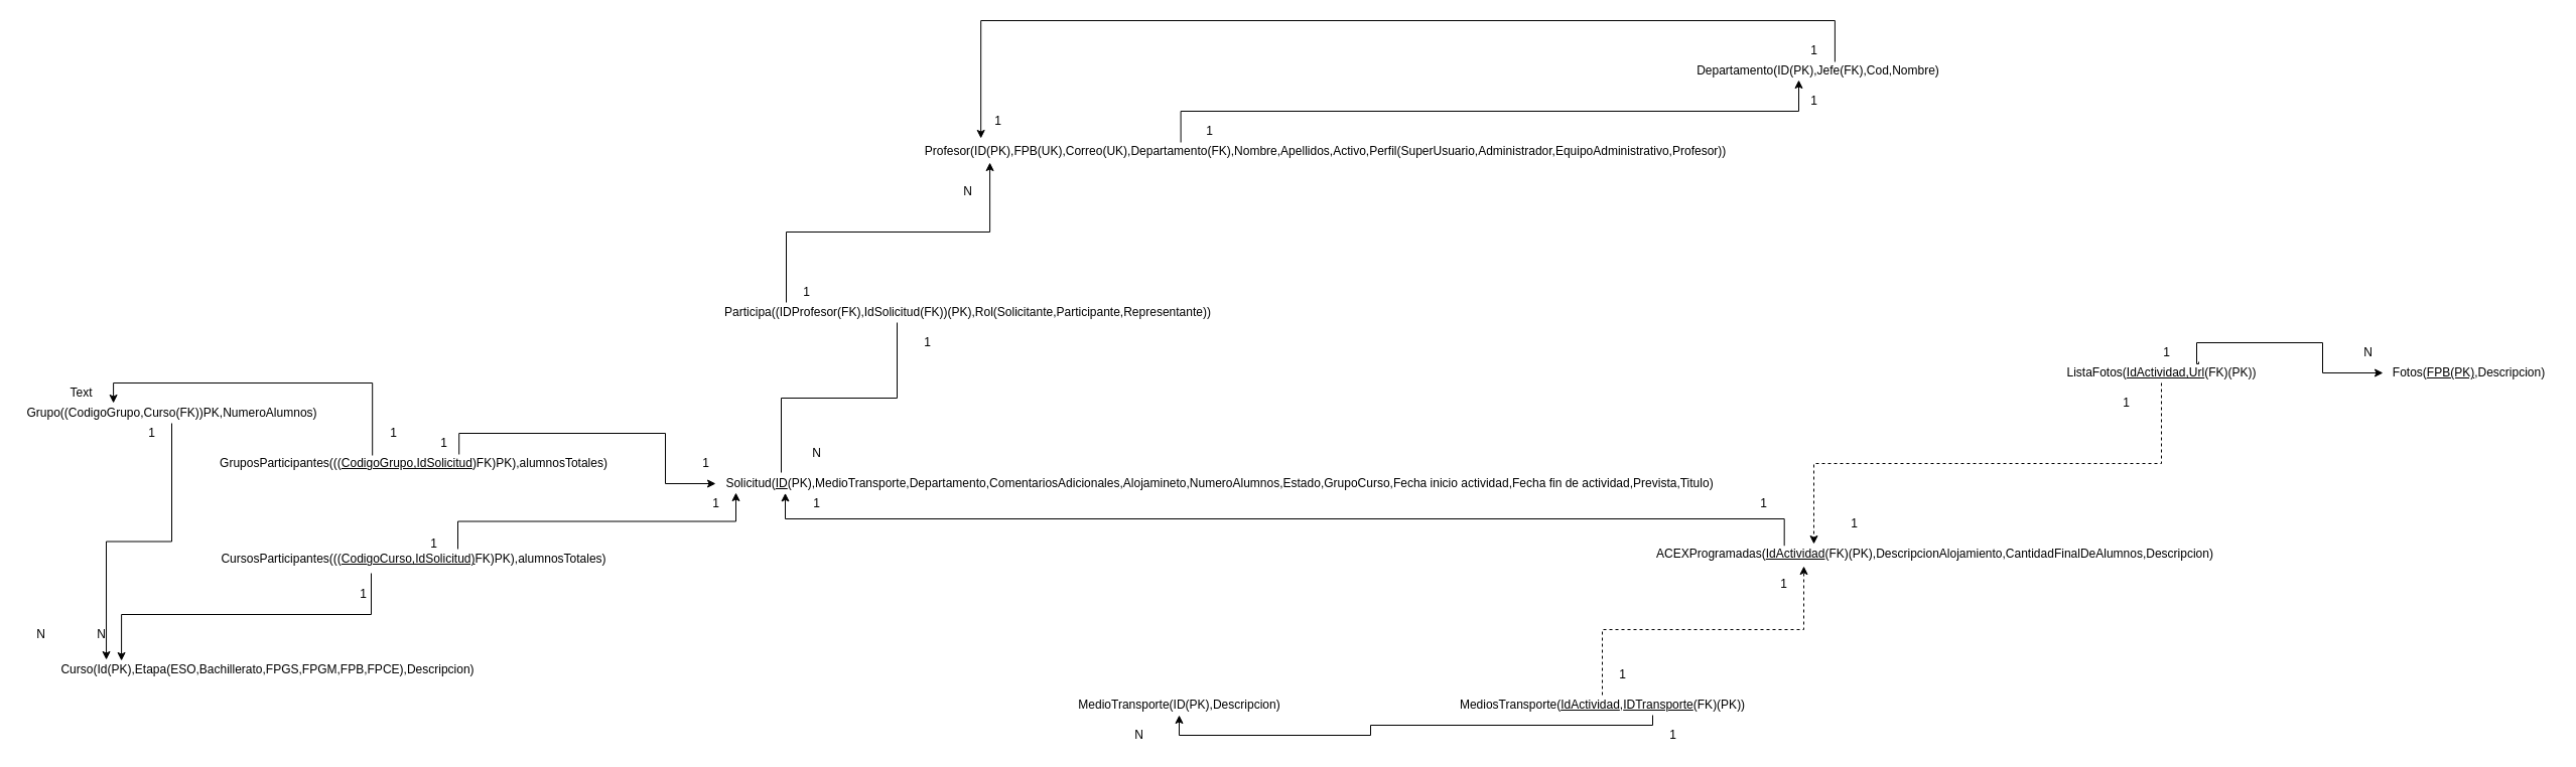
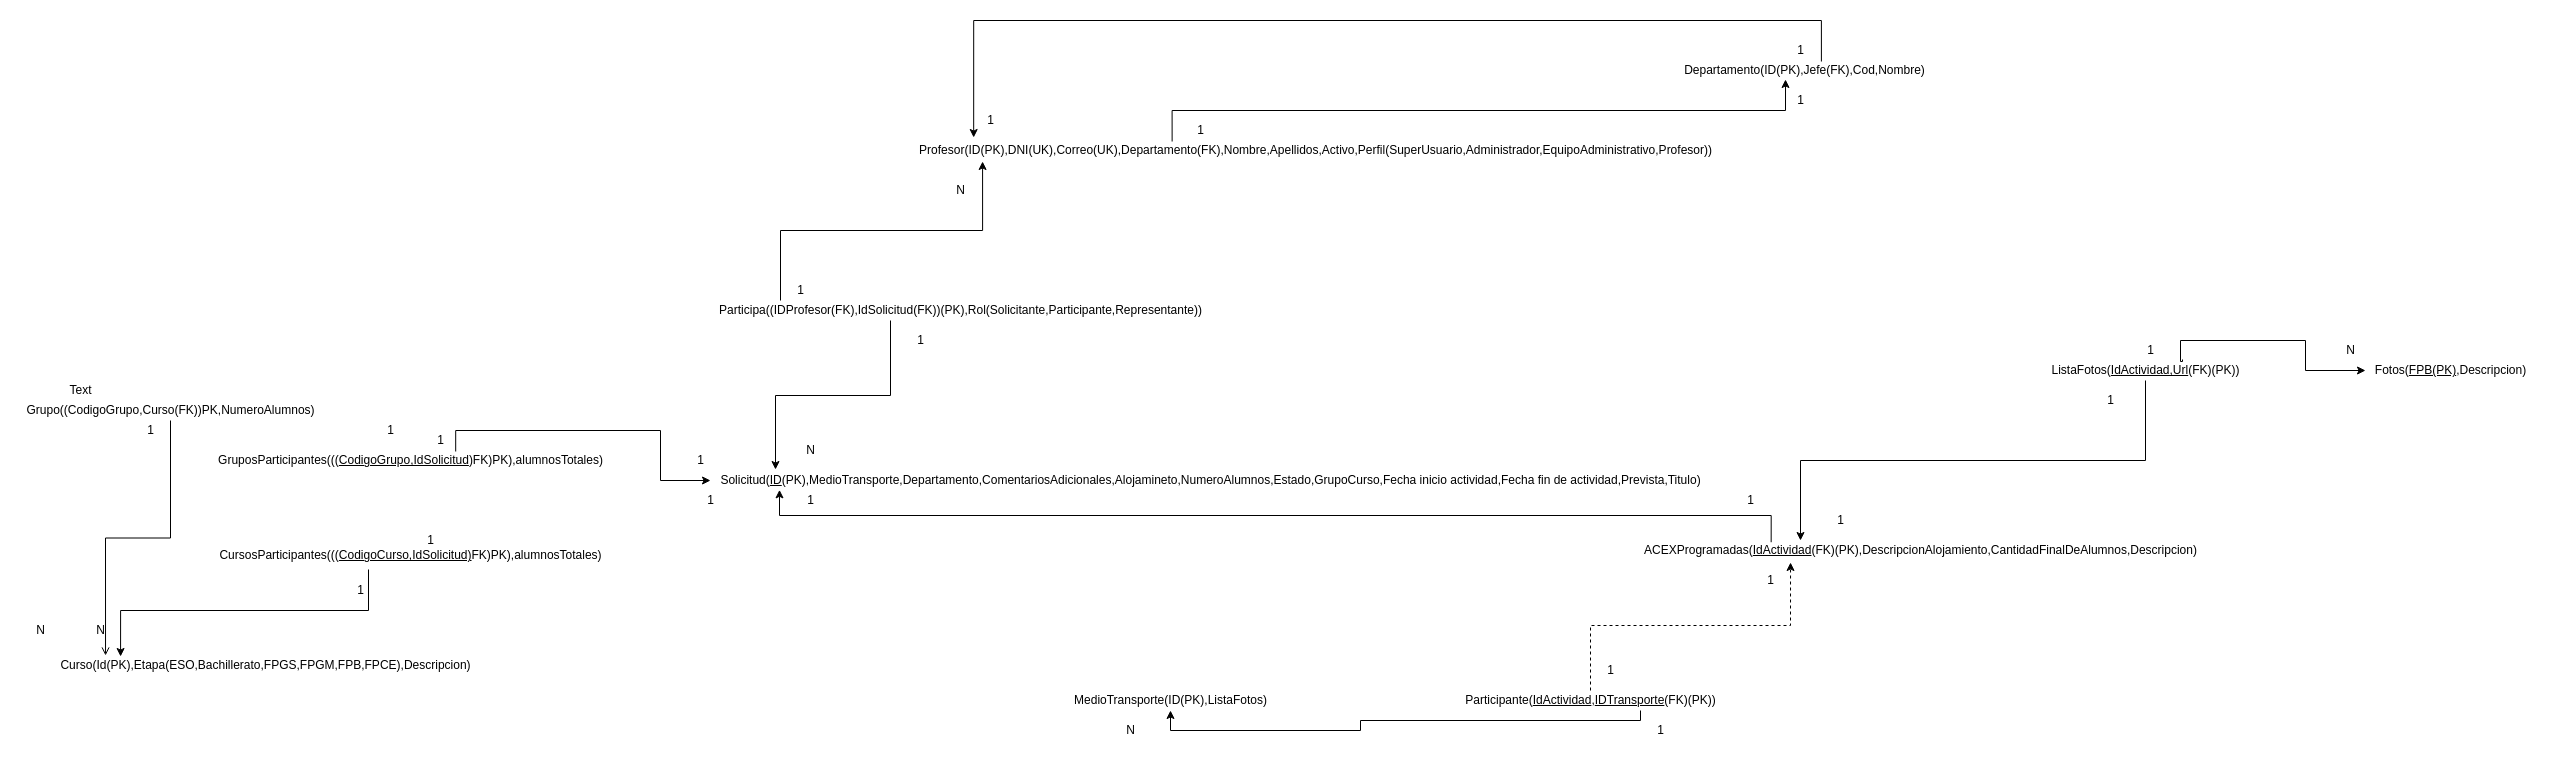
- <mxCell id="5" value="Profesor(ID(PK),FPB(UK),Correo(UK),Departamento(FK),Nombre,Apellidos,Activo,Perfil(SuperUsuario,Administrador,EquipoAdministrativo,Profesor))" style="text;html=1;align=center;verticalAlign=middle;resizable=0;points=[];autosize=1;strokeColor=none;fillColor=none;" vertex="1" parent="1"><mxGeometry x="910" y="140" width="810" height="20" as="geometry" /></mxCell>
+ <mxCell id="5" value="Profesor(ID(PK),DNI(UK),Correo(UK),Departamento(FK),Nombre,Apellidos,Activo,Perfil(SuperUsuario,Administrador,EquipoAdministrativo,Profesor))" style="text;html=1;align=center;verticalAlign=middle;resizable=0;points=[];autosize=1;strokeColor=none;fillColor=none;" vertex="1" parent="1"><mxGeometry x="910" y="140" width="810" height="20" as="geometry" /></mxCell>
- <mxCell id="14" style="edgeStyle=orthogonalEdgeStyle;rounded=0;orthogonalLoop=1;jettySize=auto;html=1;entryX=0.307;entryY=0;entryDx=0;entryDy=0;entryPerimeter=0;exitX=0.398;exitY=0.1;exitDx=0;exitDy=0;exitPerimeter=0;" edge="1" parent="1" source="15" target="11"><mxGeometry relative="1" as="geometry" /></mxCell>
- <mxCell id="22" style="edgeStyle=orthogonalEdgeStyle;rounded=0;orthogonalLoop=1;jettySize=auto;html=1;dashed=1;" edge="1" parent="1" source="23" target="20"><mxGeometry relative="1" as="geometry"><Array as="points"><mxPoint x="2145" y="460" /><mxPoint x="1800" y="460" /></Array></mxGeometry></mxCell>
+ <mxCell id="22" style="edgeStyle=orthogonalEdgeStyle;rounded=0;orthogonalLoop=1;jettySize=auto;html=1;" edge="1" parent="1" source="23" target="20"><mxGeometry relative="1" as="geometry"><Array as="points"><mxPoint x="2145" y="460" /><mxPoint x="1800" y="460" /></Array></mxGeometry></mxCell>
- <mxCell id="7" style="edgeStyle=orthogonalEdgeStyle;rounded=0;orthogonalLoop=1;jettySize=auto;html=1;entryX=0.065;entryY=-0.05;entryDx=0;entryDy=0;entryPerimeter=0;endArrow=none;" edge="1" parent="1" source="8" target="9"><mxGeometry relative="1" as="geometry"><Array as="points"><mxPoint x="890" y="395" /><mxPoint x="775" y="395" /></Array></mxGeometry></mxCell>
+ <mxCell id="7" style="edgeStyle=orthogonalEdgeStyle;rounded=0;orthogonalLoop=1;jettySize=auto;html=1;entryX=0.065;entryY=-0.05;entryDx=0;entryDy=0;entryPerimeter=0;" edge="1" parent="1" source="8" target="9"><mxGeometry relative="1" as="geometry"><Array as="points"><mxPoint x="890" y="395" /><mxPoint x="775" y="395" /></Array></mxGeometry></mxCell>
- <mxCell id="16" style="edgeStyle=orthogonalEdgeStyle;rounded=0;orthogonalLoop=1;jettySize=auto;html=1;entryX=0.02;entryY=0.95;entryDx=0;entryDy=0;entryPerimeter=0;exitX=0.61;exitY=0;exitDx=0;exitDy=0;exitPerimeter=0;" edge="1" parent="1" source="18" target="9"><mxGeometry relative="1" as="geometry" /></mxCell>
- <mxCell id="10" style="edgeStyle=orthogonalEdgeStyle;rounded=0;orthogonalLoop=1;jettySize=auto;html=1;entryX=0.128;entryY=0;entryDx=0;entryDy=0;entryPerimeter=0;" edge="1" parent="1" source="11" target="12"><mxGeometry relative="1" as="geometry" /></mxCell>
+ <mxCell id="10" style="edgeStyle=orthogonalEdgeStyle;rounded=0;orthogonalLoop=1;jettySize=auto;html=1;entryX=0.128;entryY=0;entryDx=0;entryDy=0;entryPerimeter=0;endArrow=open;" edge="1" parent="1" source="11" target="12"><mxGeometry relative="1" as="geometry" /></mxCell>
- <mxCell id="28" value="MedioTransporte(ID(PK),Descripcion)" style="text;html=1;align=center;verticalAlign=middle;resizable=0;points=[];autosize=1;strokeColor=none;fillColor=none;" vertex="1" parent="1"><mxGeometry x="1060" y="690" width="220" height="20" as="geometry" /></mxCell>
+ <mxCell id="28" value="MedioTransporte(ID(PK),ListaFotos)" style="text;html=1;align=center;verticalAlign=middle;resizable=0;points=[];autosize=1;strokeColor=none;fillColor=none;" vertex="1" parent="1"><mxGeometry x="1060" y="690" width="220" height="20" as="geometry" /></mxCell>
- <mxCell id="27" value="MediosTransporte(&lt;u&gt;IdActividad&lt;/u&gt;,&lt;u&gt;IDTransporte&lt;/u&gt;(FK)(PK))" style="text;html=1;align=center;verticalAlign=middle;resizable=0;points=[];autosize=1;strokeColor=none;fillColor=none;" vertex="1" parent="1"><mxGeometry x="1440" y="690" width="300" height="20" as="geometry" /></mxCell>
+ <mxCell id="27" value="Participante(&lt;u&gt;IdActividad&lt;/u&gt;,&lt;u&gt;IDTransporte&lt;/u&gt;(FK)(PK))" style="text;html=1;align=center;verticalAlign=middle;resizable=0;points=[];autosize=1;strokeColor=none;fillColor=none;" vertex="1" parent="1"><mxGeometry x="1440" y="690" width="300" height="20" as="geometry" /></mxCell>
